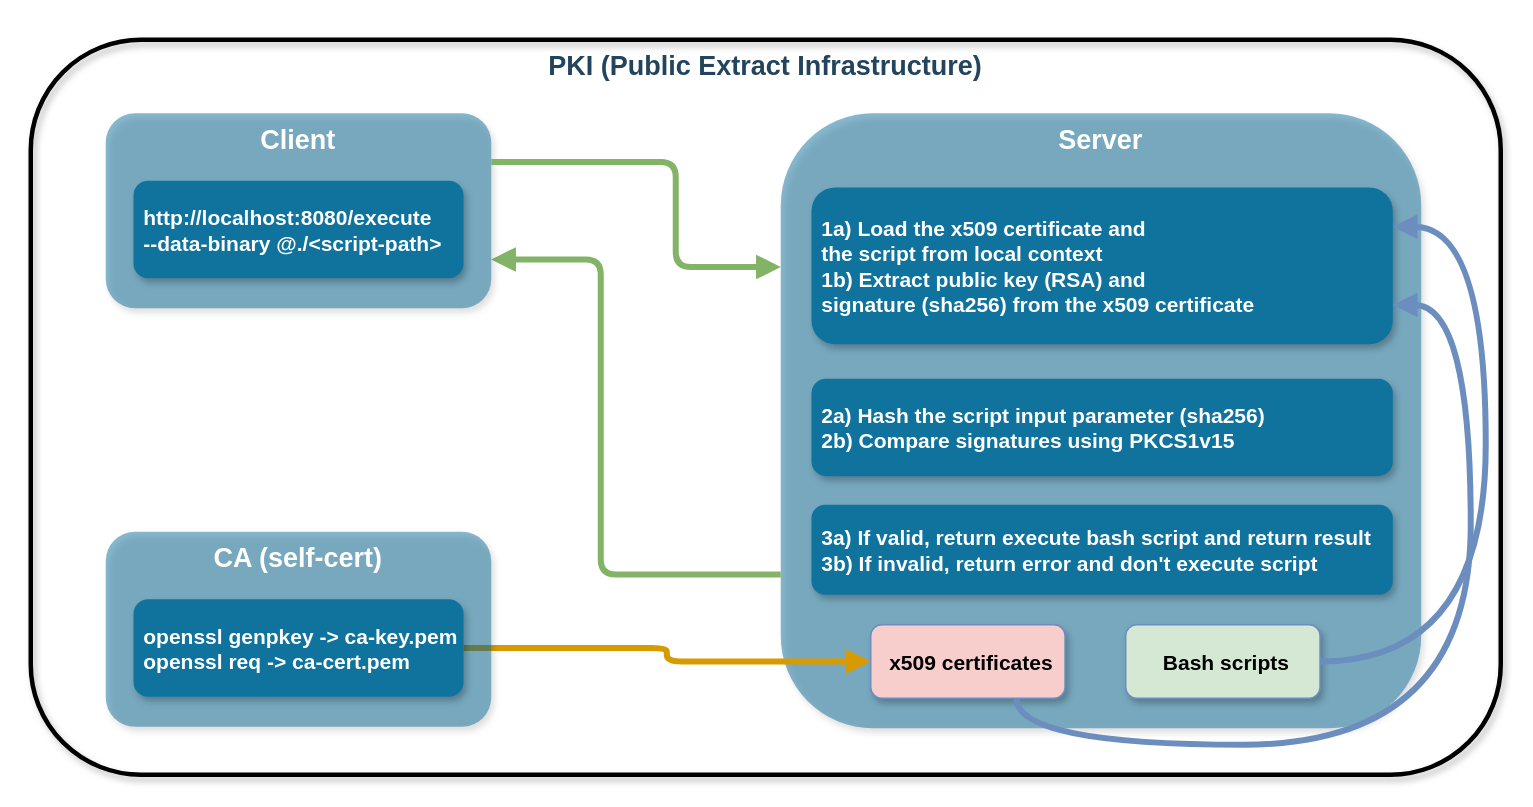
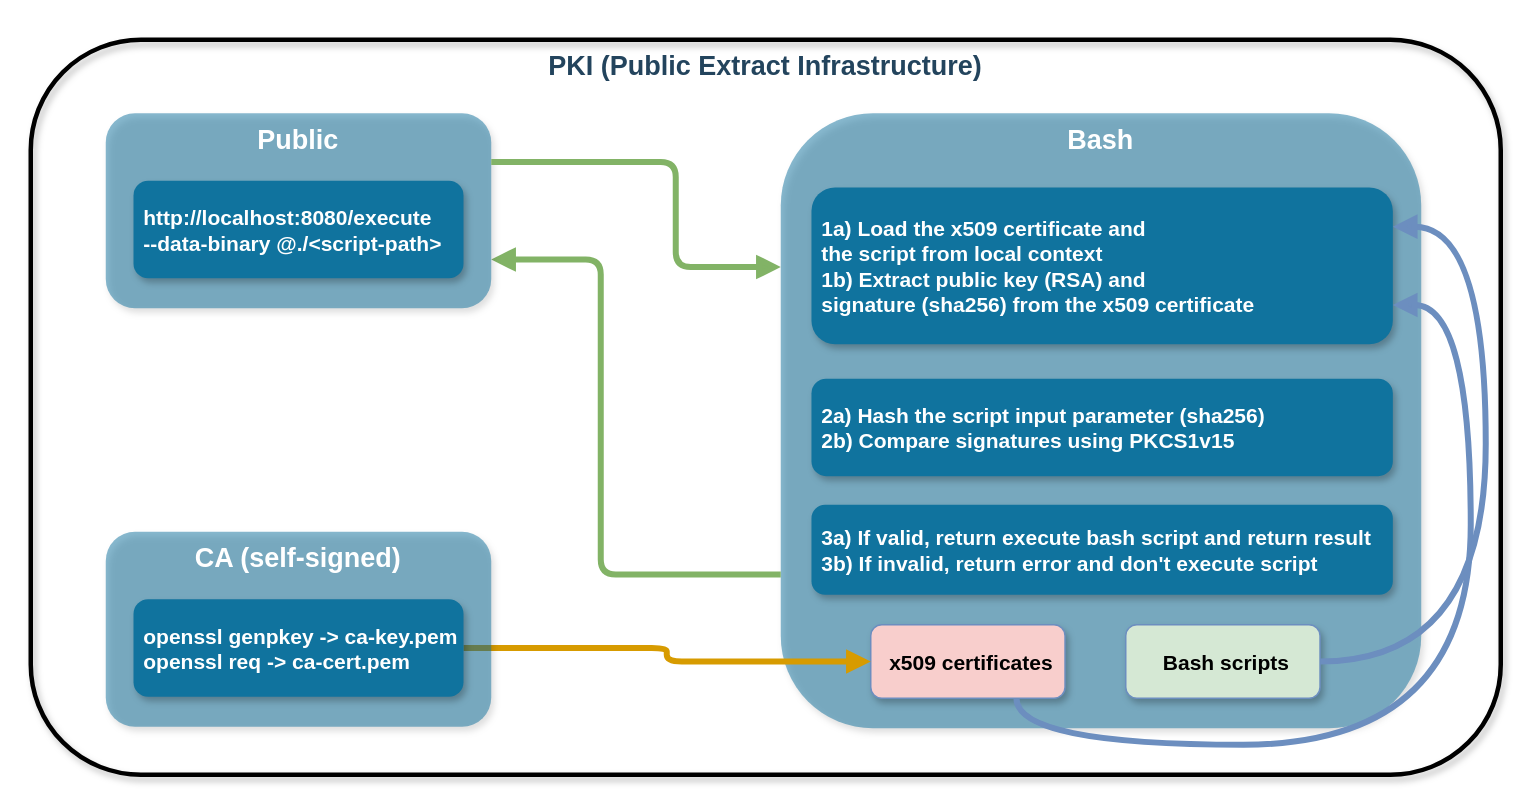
- <mxCell id="16" value="Client" style="rounded=1;fillColor=#10739E;strokeColor=none;shadow=1;gradientColor=none;fontStyle=1;fontColor=#FFFFFF;fontSize=18;verticalAlign=top;opacity=50;" vertex="1" parent="15"><mxGeometry width="257" height="130" as="geometry" /></mxCell>
+ <mxCell id="16" value="Public" style="rounded=1;fillColor=#10739E;strokeColor=none;shadow=1;gradientColor=none;fontStyle=1;fontColor=#FFFFFF;fontSize=18;verticalAlign=top;opacity=50;" vertex="1" parent="15"><mxGeometry width="257" height="130" as="geometry" /></mxCell>
- <mxCell id="6" value="Server" style="rounded=1;fillColor=#10739E;strokeColor=none;shadow=1;gradientColor=none;fontStyle=1;fontColor=#FFFFFF;fontSize=18;verticalAlign=top;opacity=50;" vertex="1" parent="5"><mxGeometry width="427" height="410" as="geometry" /></mxCell>
+ <mxCell id="6" value="Bash" style="rounded=1;fillColor=#10739E;strokeColor=none;shadow=1;gradientColor=none;fontStyle=1;fontColor=#FFFFFF;fontSize=18;verticalAlign=top;opacity=50;" vertex="1" parent="5"><mxGeometry width="427" height="410" as="geometry" /></mxCell>
- <mxCell id="22" value="CA (self-cert)" style="rounded=1;fillColor=#10739E;strokeColor=none;shadow=1;gradientColor=none;fontStyle=1;fontColor=#FFFFFF;fontSize=18;verticalAlign=top;opacity=50;" vertex="1" parent="21"><mxGeometry width="257" height="130" as="geometry" /></mxCell>
+ <mxCell id="22" value="CA (self-signed)" style="rounded=1;fillColor=#10739E;strokeColor=none;shadow=1;gradientColor=none;fontStyle=1;fontColor=#FFFFFF;fontSize=18;verticalAlign=top;opacity=50;" vertex="1" parent="21"><mxGeometry width="257" height="130" as="geometry" /></mxCell>
